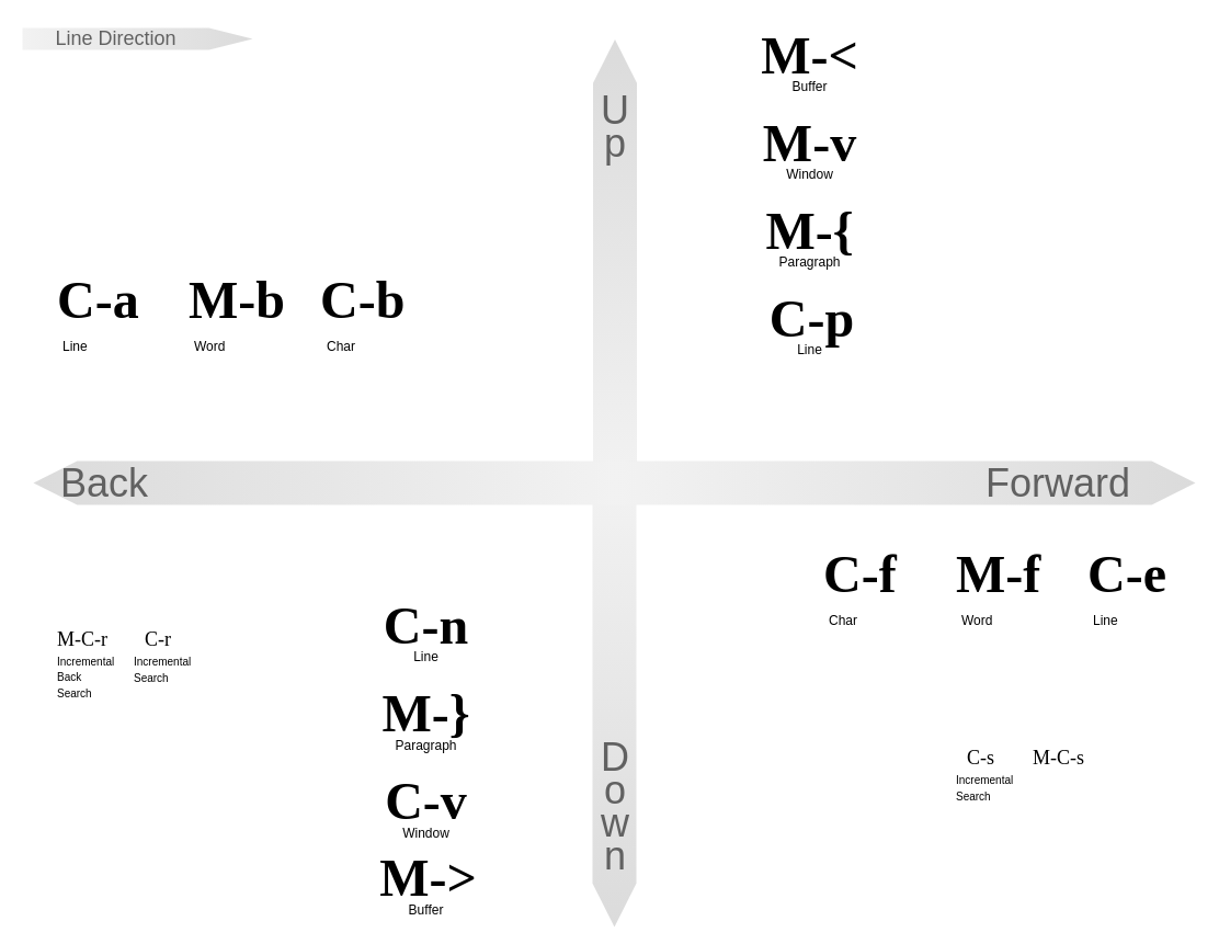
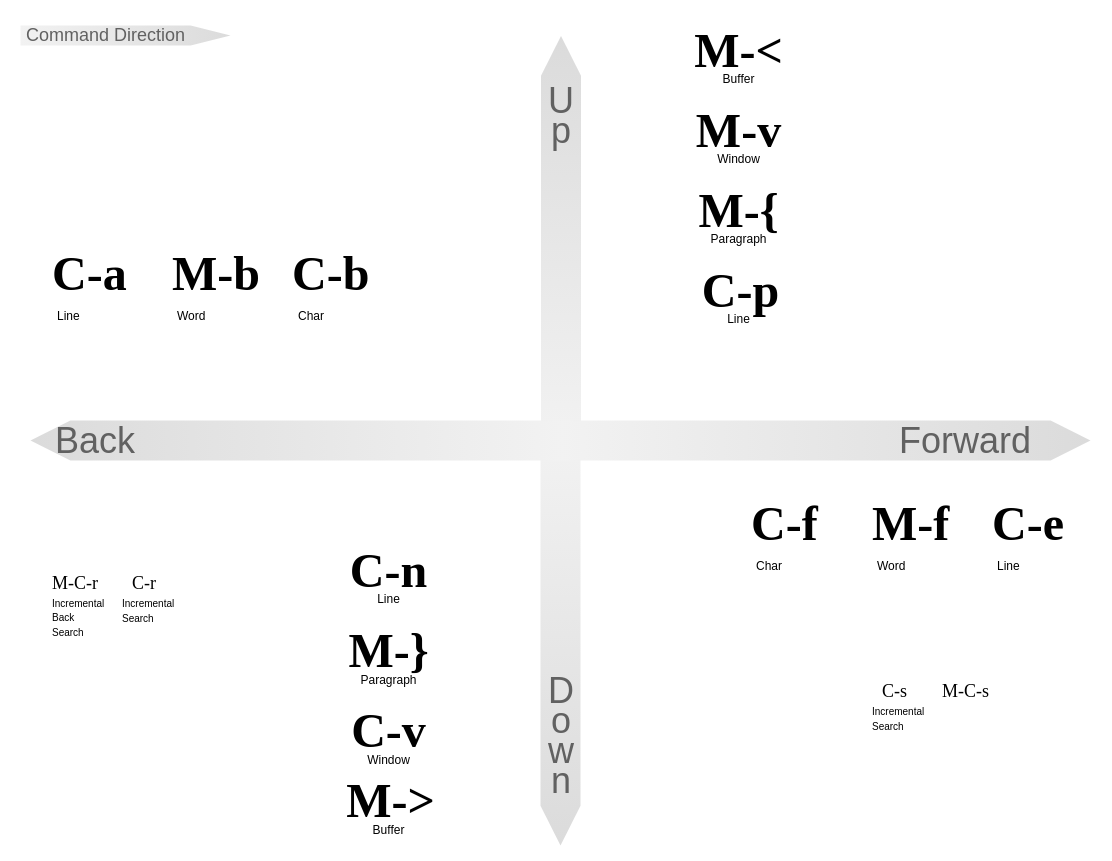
- <mxCell id="50" value="Line Direction" style="text;html=1;align=center;verticalAlign=middle;resizable=0;points=[];autosize=1;strokeColor=none;fillColor=none;fontSize=18;fontColor=#616161;" vertex="1" parent="1"><mxGeometry x="20" y="20" width="170" height="30" as="geometry" /></mxCell>
+ <mxCell id="50" value="Command Direction" style="text;html=1;align=center;verticalAlign=middle;resizable=0;points=[];autosize=1;strokeColor=none;fillColor=none;fontSize=18;fontColor=#616161;" vertex="1" parent="1"><mxGeometry x="20" y="20" width="170" height="30" as="geometry" /></mxCell>
